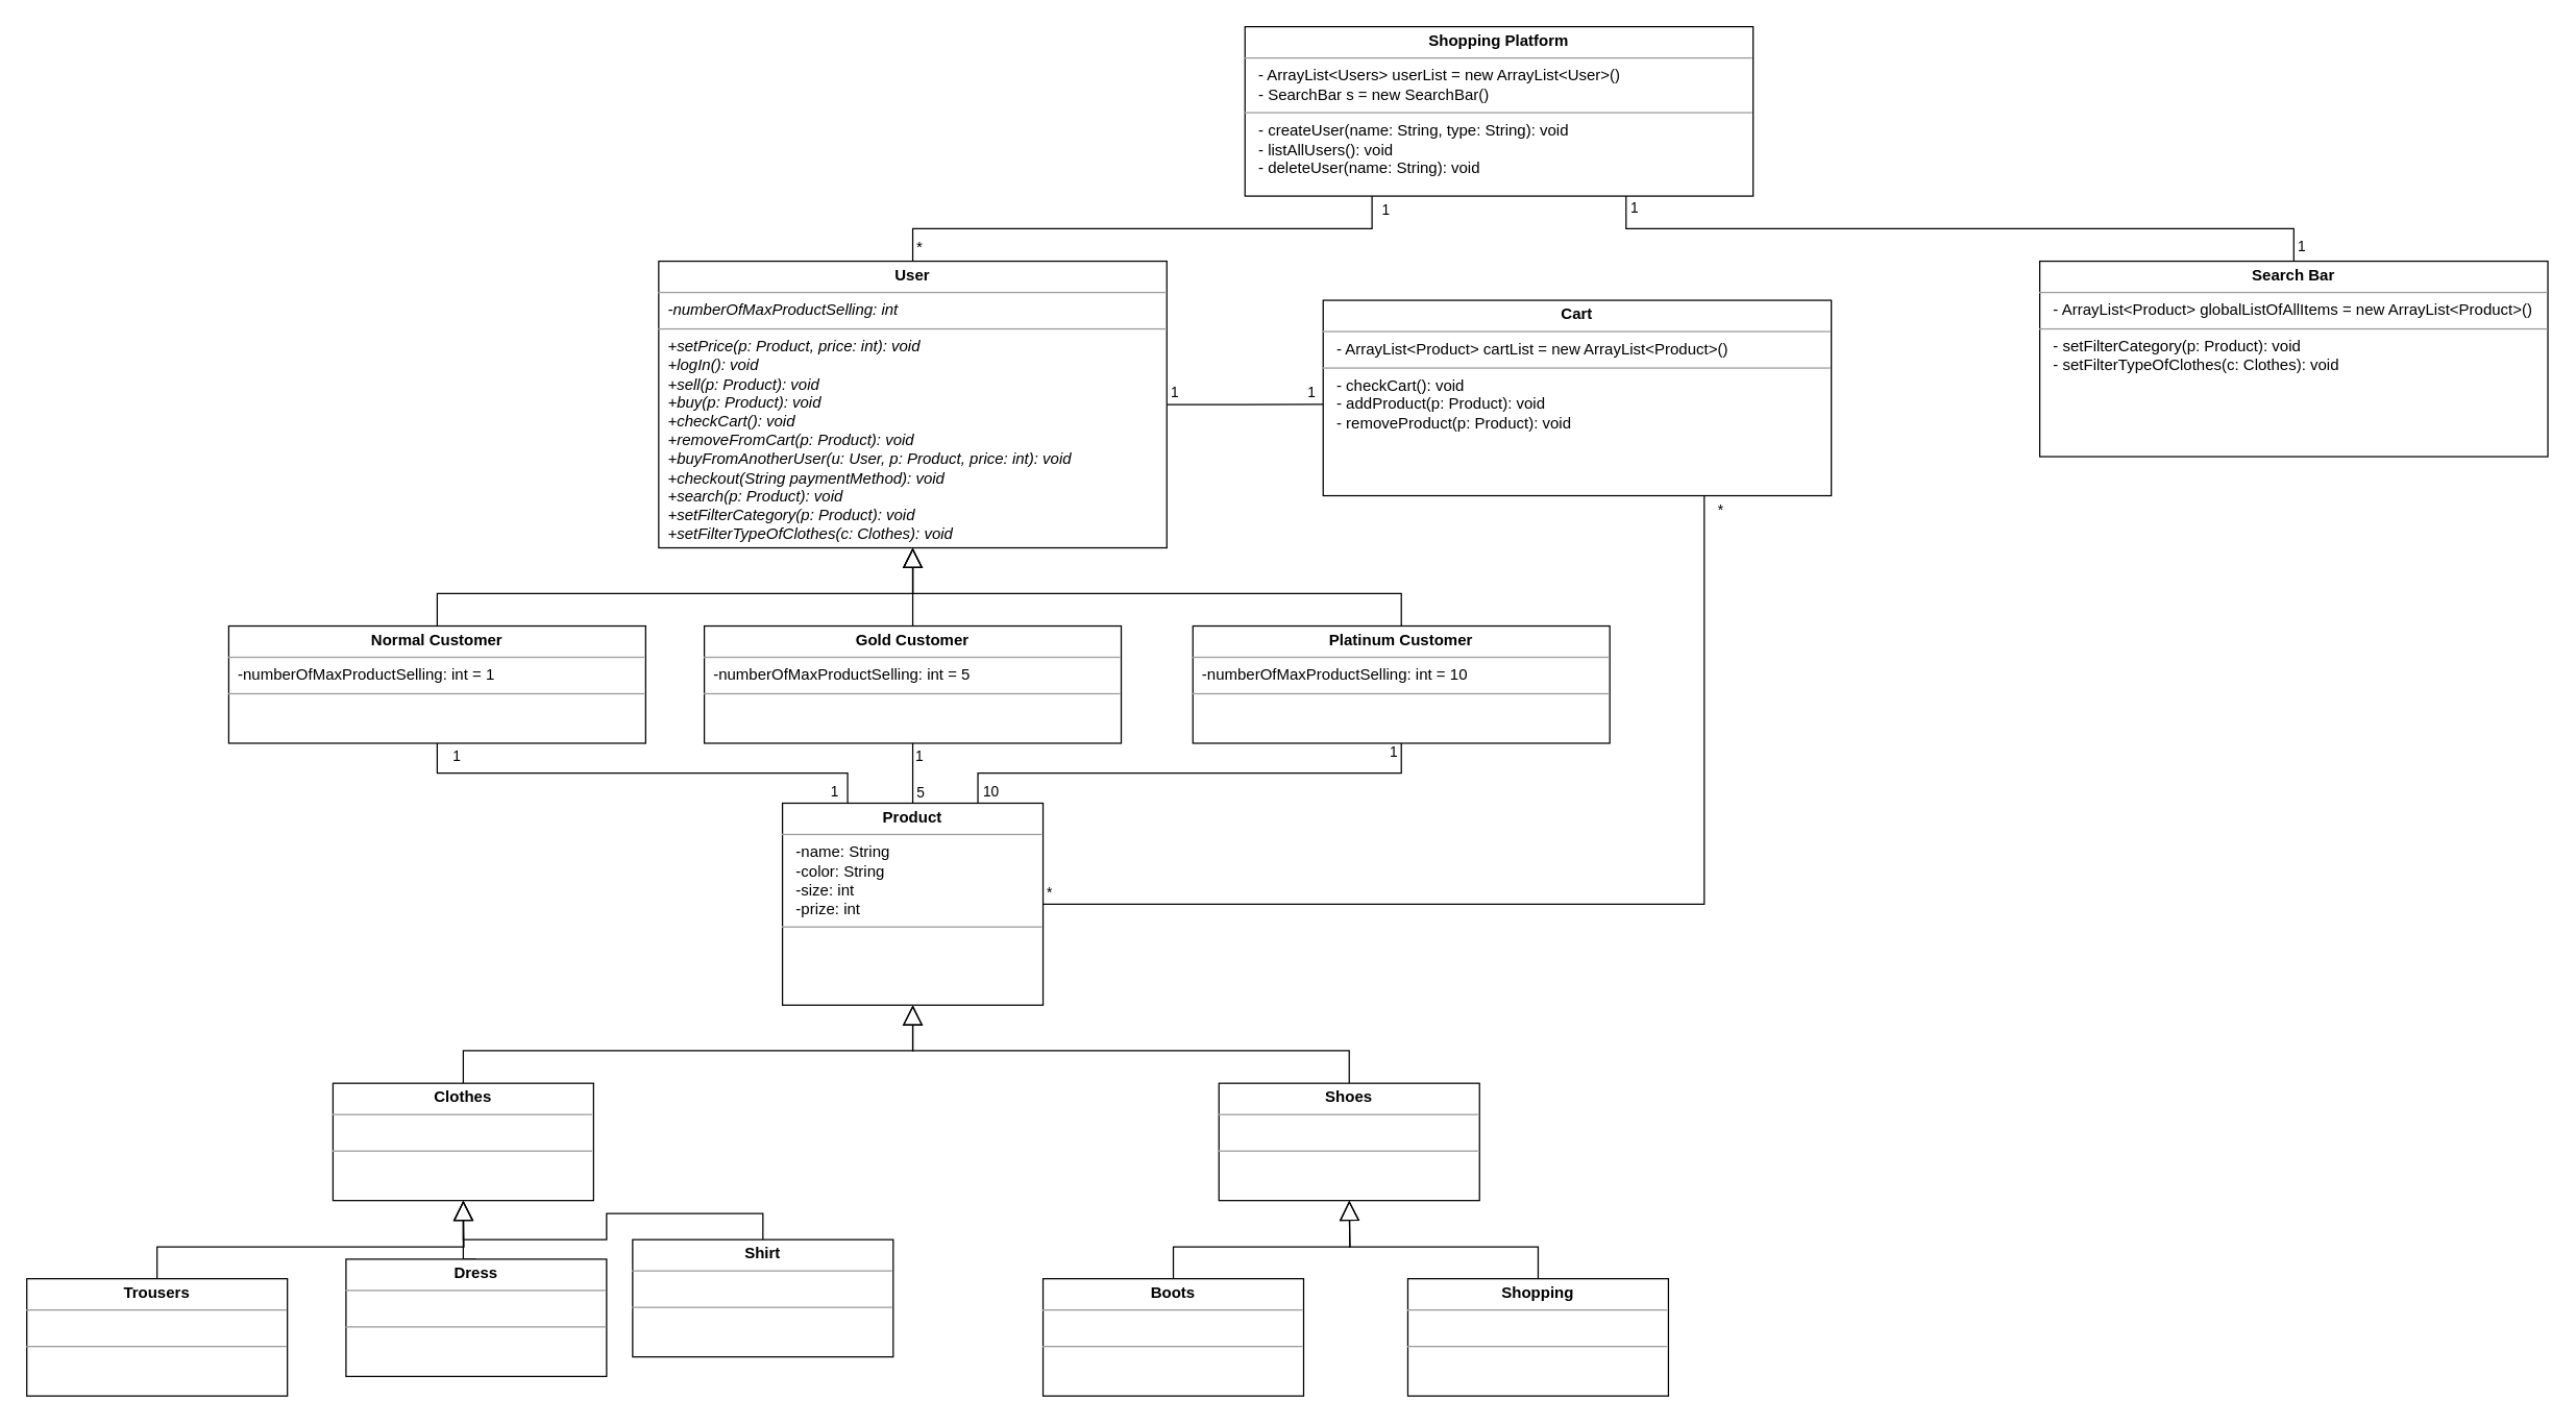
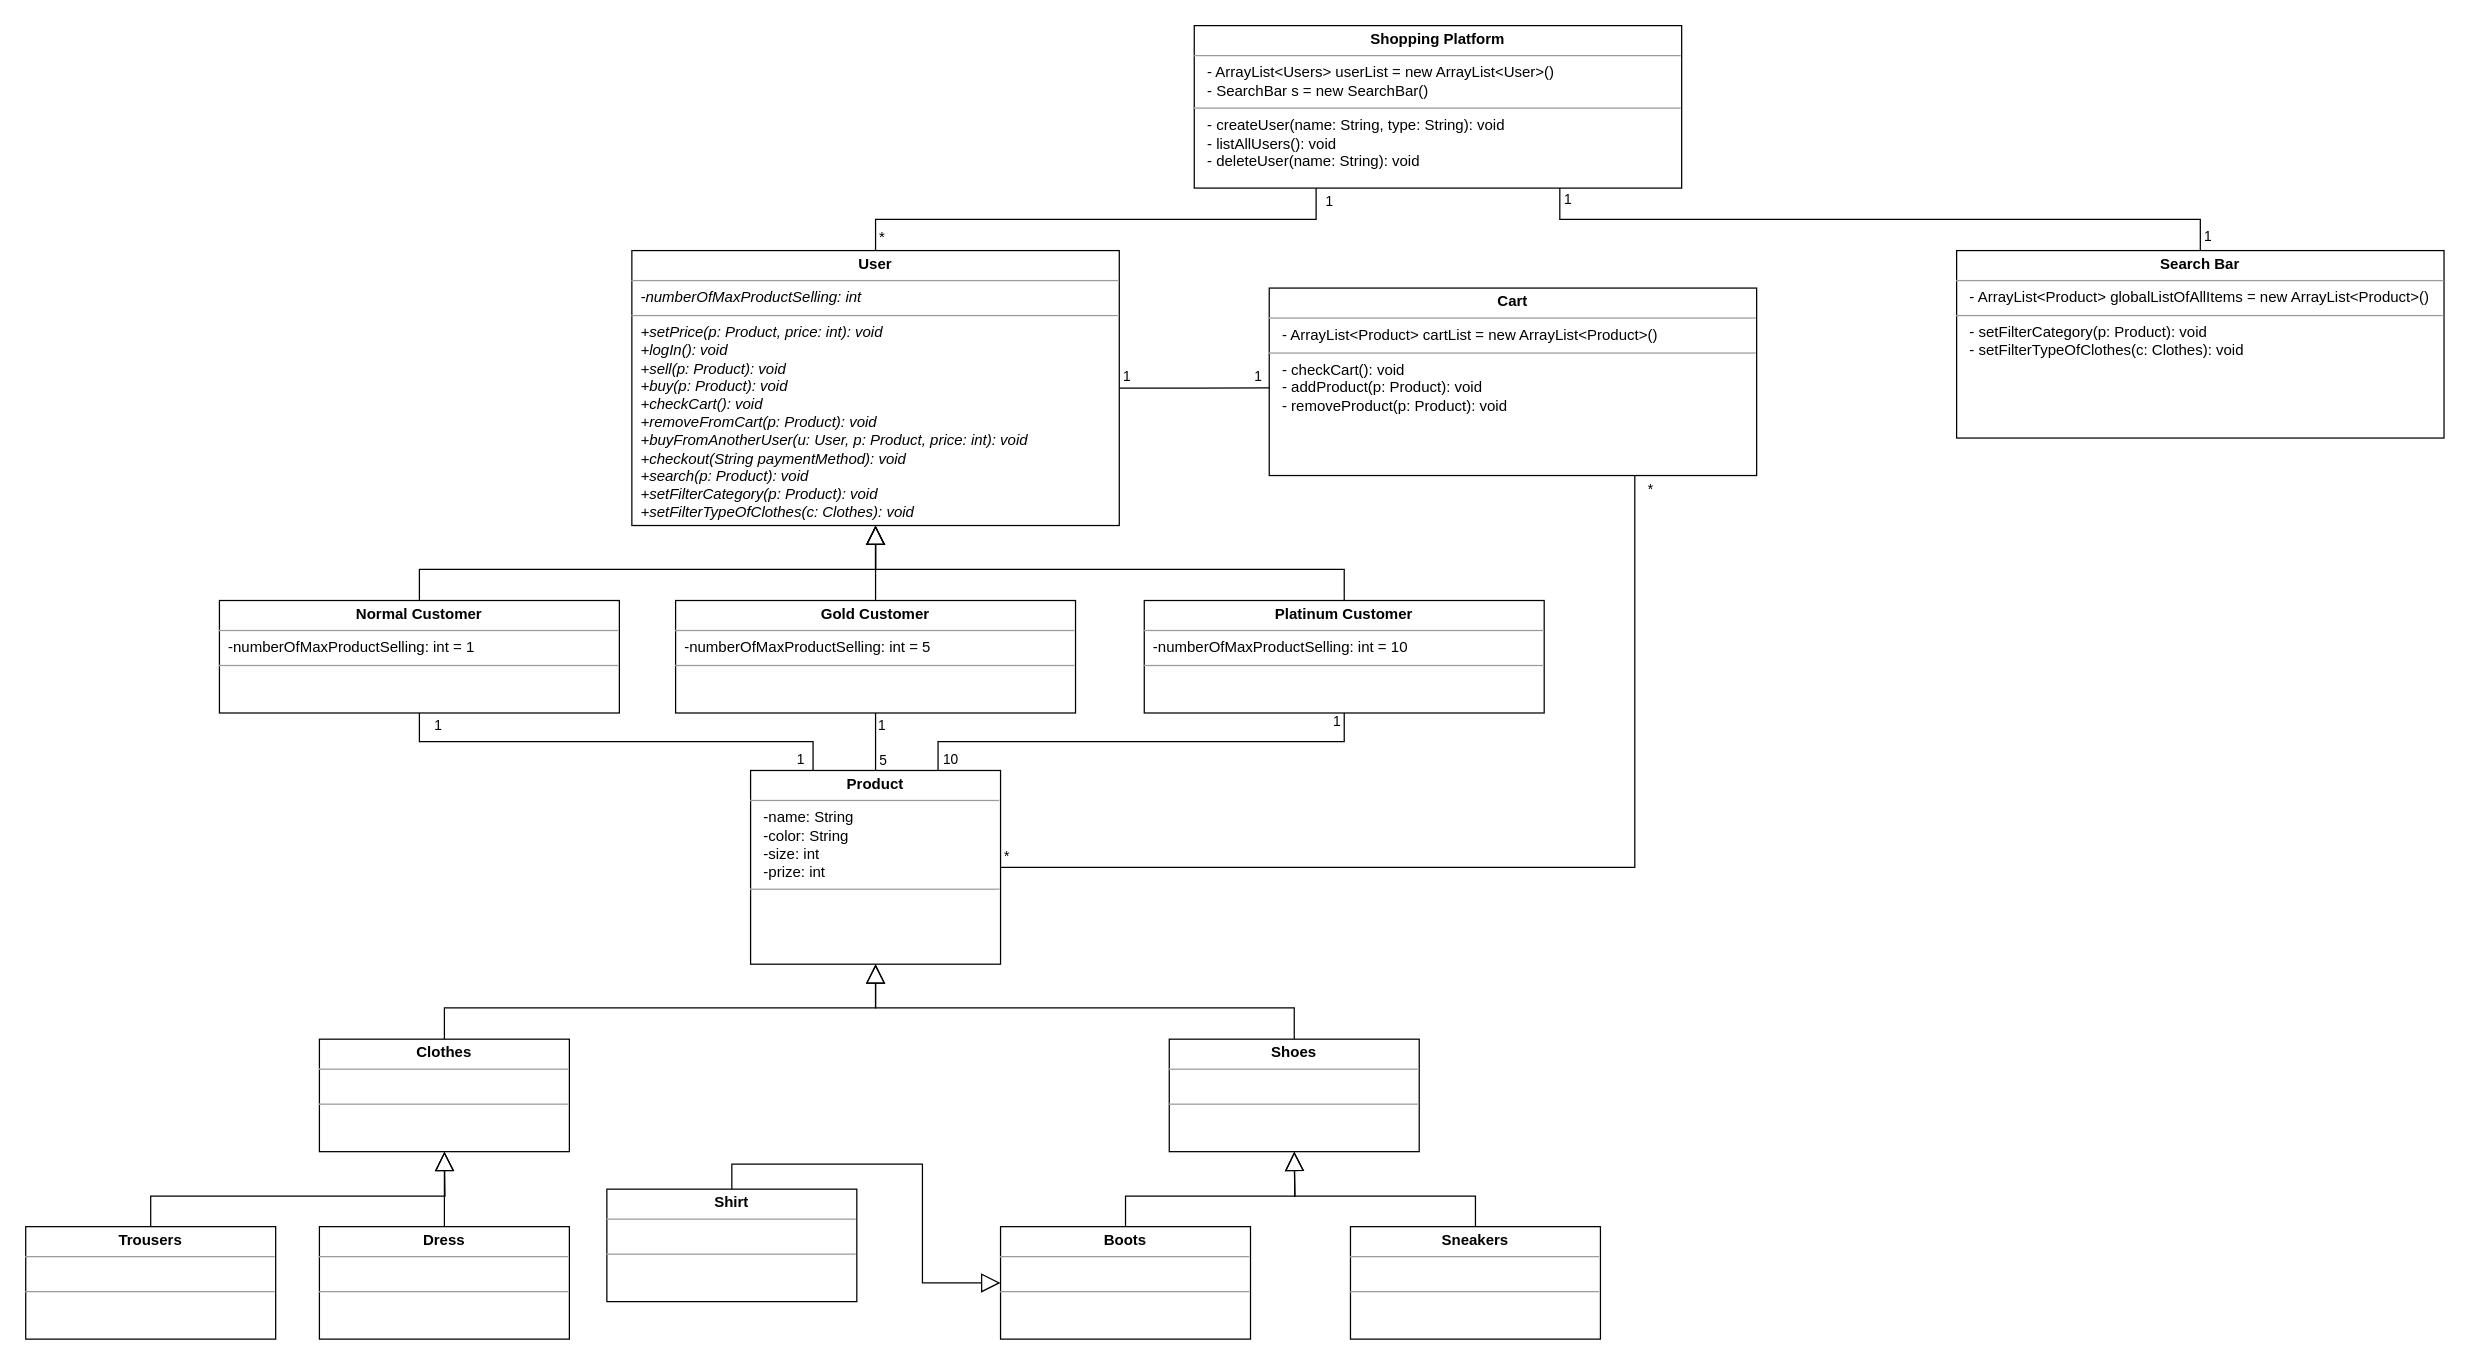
- <mxCell id="41" style="edgeStyle=orthogonalEdgeStyle;rounded=0;orthogonalLoop=1;jettySize=auto;html=1;exitX=0.5;exitY=0;exitDx=0;exitDy=0;entryX=0.5;entryY=1;entryDx=0;entryDy=0;endArrow=block;endFill=0;endSize=13;strokeWidth=1;" parent="1" source="42" target="30" edge="1"><mxGeometry relative="1" as="geometry" /></mxCell>
+ <mxCell id="41" style="edgeStyle=orthogonalEdgeStyle;rounded=0;orthogonalLoop=1;jettySize=auto;html=1;exitX=0.5;exitY=0;exitDx=0;exitDy=0;endArrow=block;endFill=0;endSize=13;strokeWidth=1;" parent="1" source="42" target="34" edge="1"><mxGeometry relative="1" as="geometry" /></mxCell>
- <mxCell id="36" value="&lt;p style=&quot;margin: 0px ; margin-top: 4px ; text-align: center&quot;&gt;&lt;b&gt;Shopping&lt;/b&gt;&lt;/p&gt;&lt;hr size=&quot;1&quot;&gt;&lt;p style=&quot;margin: 0px ; margin-left: 4px&quot;&gt;&lt;br&gt;&lt;/p&gt;&lt;hr size=&quot;1&quot;&gt;&lt;p style=&quot;margin: 0px ; margin-left: 4px&quot;&gt;&lt;span style=&quot;font-size: 12px&quot;&gt;&lt;br&gt;&lt;/span&gt;&lt;/p&gt;" style="verticalAlign=top;align=left;overflow=fill;fontSize=12;fontFamily=Helvetica;html=1;" parent="1" vertex="1"><mxGeometry x="1080" y="981" width="200" height="90" as="geometry" /></mxCell>
+ <mxCell id="36" value="&lt;p style=&quot;margin: 0px ; margin-top: 4px ; text-align: center&quot;&gt;&lt;b&gt;Sneakers&lt;/b&gt;&lt;/p&gt;&lt;hr size=&quot;1&quot;&gt;&lt;p style=&quot;margin: 0px ; margin-left: 4px&quot;&gt;&lt;br&gt;&lt;/p&gt;&lt;hr size=&quot;1&quot;&gt;&lt;p style=&quot;margin: 0px ; margin-left: 4px&quot;&gt;&lt;span style=&quot;font-size: 12px&quot;&gt;&lt;br&gt;&lt;/span&gt;&lt;/p&gt;" style="verticalAlign=top;align=left;overflow=fill;fontSize=12;fontFamily=Helvetica;html=1;" parent="1" vertex="1"><mxGeometry x="1080" y="981" width="200" height="90" as="geometry" /></mxCell>
- <mxCell id="40" value="&lt;p style=&quot;margin: 0px ; margin-top: 4px ; text-align: center&quot;&gt;&lt;b&gt;Dress&lt;/b&gt;&lt;/p&gt;&lt;hr size=&quot;1&quot;&gt;&lt;p style=&quot;margin: 0px ; margin-left: 4px&quot;&gt;&lt;br&gt;&lt;/p&gt;&lt;hr size=&quot;1&quot;&gt;&lt;p style=&quot;margin: 0px ; margin-left: 4px&quot;&gt;&lt;span style=&quot;font-size: 12px&quot;&gt;&lt;br&gt;&lt;/span&gt;&lt;/p&gt;" style="verticalAlign=top;align=left;overflow=fill;fontSize=12;fontFamily=Helvetica;html=1;" parent="1" vertex="1"><mxGeometry x="265" y="966" width="200" height="90" as="geometry" /></mxCell>
+ <mxCell id="40" value="&lt;p style=&quot;margin: 0px ; margin-top: 4px ; text-align: center&quot;&gt;&lt;b&gt;Dress&lt;/b&gt;&lt;/p&gt;&lt;hr size=&quot;1&quot;&gt;&lt;p style=&quot;margin: 0px ; margin-left: 4px&quot;&gt;&lt;br&gt;&lt;/p&gt;&lt;hr size=&quot;1&quot;&gt;&lt;p style=&quot;margin: 0px ; margin-left: 4px&quot;&gt;&lt;span style=&quot;font-size: 12px&quot;&gt;&lt;br&gt;&lt;/span&gt;&lt;/p&gt;" style="verticalAlign=top;align=left;overflow=fill;fontSize=12;fontFamily=Helvetica;html=1;" parent="1" vertex="1"><mxGeometry x="255" y="981" width="200" height="90" as="geometry" /></mxCell>
